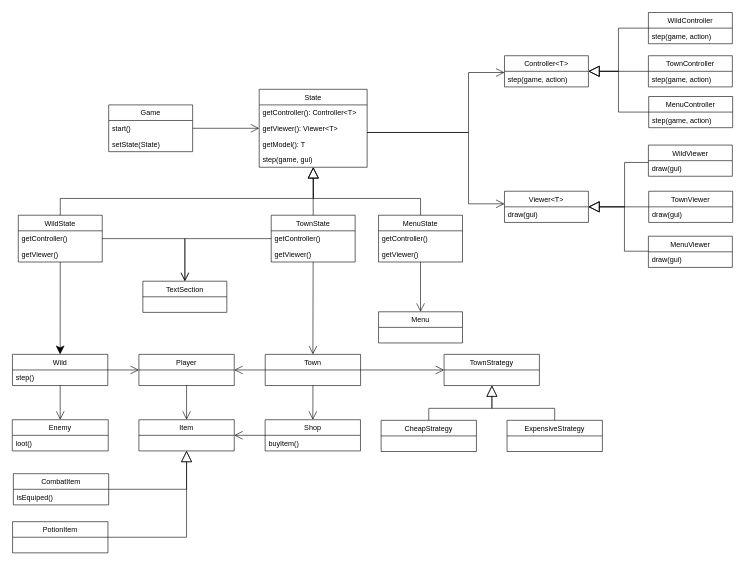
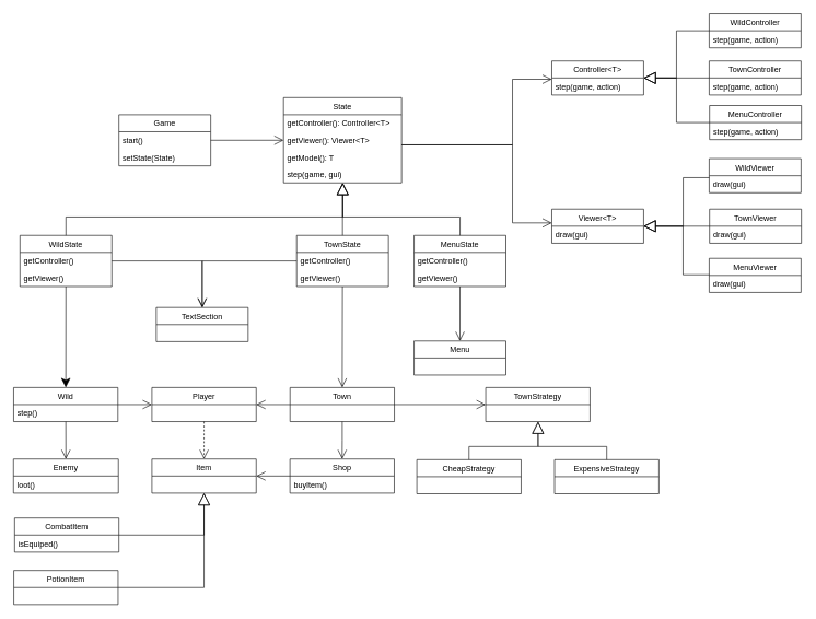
- <mxCell id="73" value="" style="endArrow=open;endFill=1;endSize=12;html=1;rounded=0;" parent="1" source="41" target="72" edge="1"><mxGeometry width="160" relative="1" as="geometry"><mxPoint x="531.286" y="652" as="sourcePoint" /><mxPoint x="531.114" y="690" as="targetPoint" /></mxGeometry></mxCell>
+ <mxCell id="73" value="" style="endArrow=open;endFill=1;endSize=12;html=1;rounded=0;dashed=1;" parent="1" source="41" target="72" edge="1"><mxGeometry width="160" relative="1" as="geometry"><mxPoint x="531.286" y="652" as="sourcePoint" /><mxPoint x="531.114" y="690" as="targetPoint" /></mxGeometry></mxCell>
